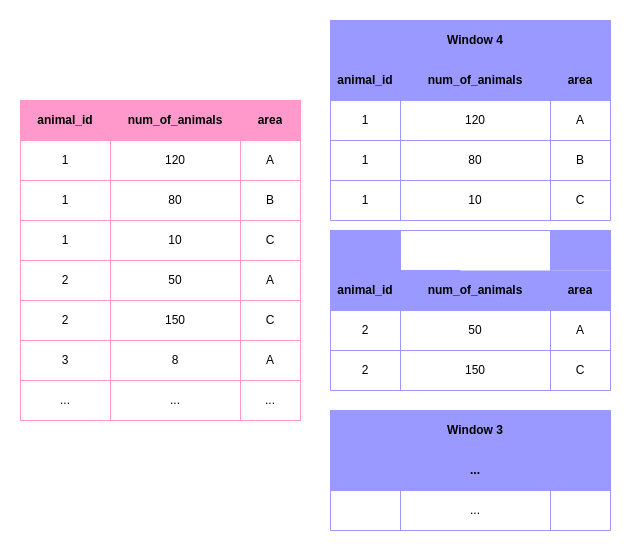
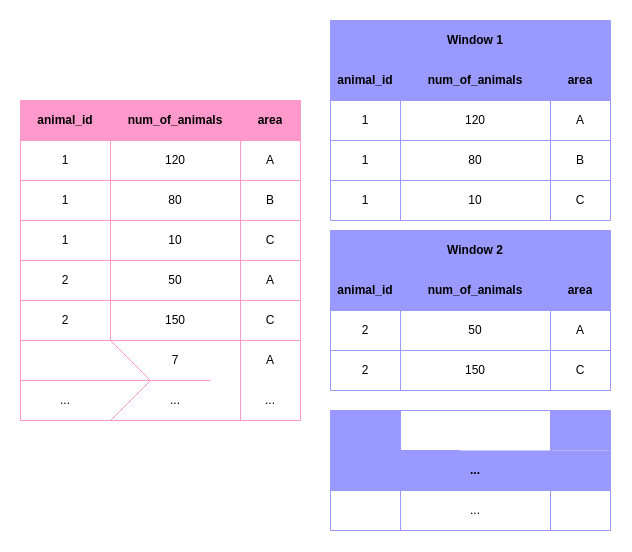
- <mxCell id="38" value="&lt;b&gt;Window 4&lt;/b&gt;" style="shape=partialRectangle;html=1;whiteSpace=wrap;connectable=0;top=0;left=0;bottom=0;right=0;overflow=hidden;fontStyle=0;fillColor=#9999FF;" vertex="1" parent="36"><mxGeometry x="70" width="150" height="40" as="geometry" /></mxCell>
+ <mxCell id="38" value="&lt;b&gt;Window 1&lt;/b&gt;" style="shape=partialRectangle;html=1;whiteSpace=wrap;connectable=0;top=0;left=0;bottom=0;right=0;overflow=hidden;fontStyle=0;fillColor=#9999FF;" vertex="1" parent="36"><mxGeometry x="70" width="150" height="40" as="geometry" /></mxCell>
+ <mxCell id="59" value="&lt;b&gt;Window 2&lt;/b&gt;" style="shape=partialRectangle;html=1;whiteSpace=wrap;connectable=0;top=0;left=0;bottom=0;right=0;overflow=hidden;fontStyle=0;fillColor=#9999FF;" vertex="1" parent="57"><mxGeometry x="70" width="150" height="40" as="geometry" /></mxCell>
- <mxCell id="28" value="3" style="shape=partialRectangle;html=1;whiteSpace=wrap;connectable=0;fillColor=none;top=0;left=0;bottom=0;right=0;overflow=hidden;fontStyle=0;" vertex="1" parent="27"><mxGeometry width="90" height="40" as="geometry" /></mxCell>
- <mxCell id="29" value="8" style="shape=partialRectangle;html=1;whiteSpace=wrap;connectable=0;fillColor=none;top=0;left=0;bottom=0;right=0;overflow=hidden;fontStyle=0;" vertex="1" parent="27"><mxGeometry x="90" width="130" height="40" as="geometry" /></mxCell>
+ <mxCell id="29" value="7" style="shape=partialRectangle;html=1;whiteSpace=wrap;connectable=0;fillColor=none;top=0;left=0;bottom=0;right=0;overflow=hidden;fontStyle=0;" vertex="1" parent="27"><mxGeometry x="90" width="130" height="40" as="geometry" /></mxCell>
- <mxCell id="76" value="&lt;b&gt;Window 3&lt;/b&gt;" style="shape=partialRectangle;html=1;whiteSpace=wrap;connectable=0;top=0;left=0;bottom=0;right=0;overflow=hidden;fontStyle=0;fillColor=#9999FF;" vertex="1" parent="74"><mxGeometry x="70" width="150" height="40" as="geometry" /></mxCell>
